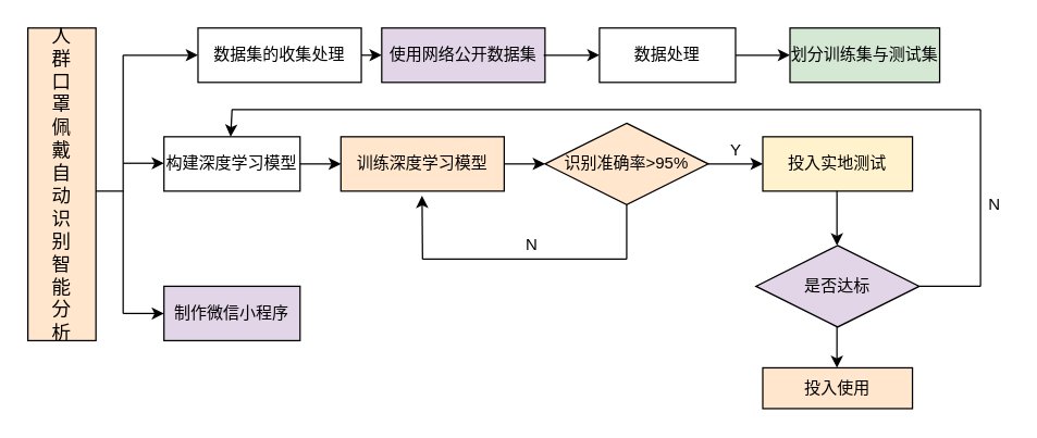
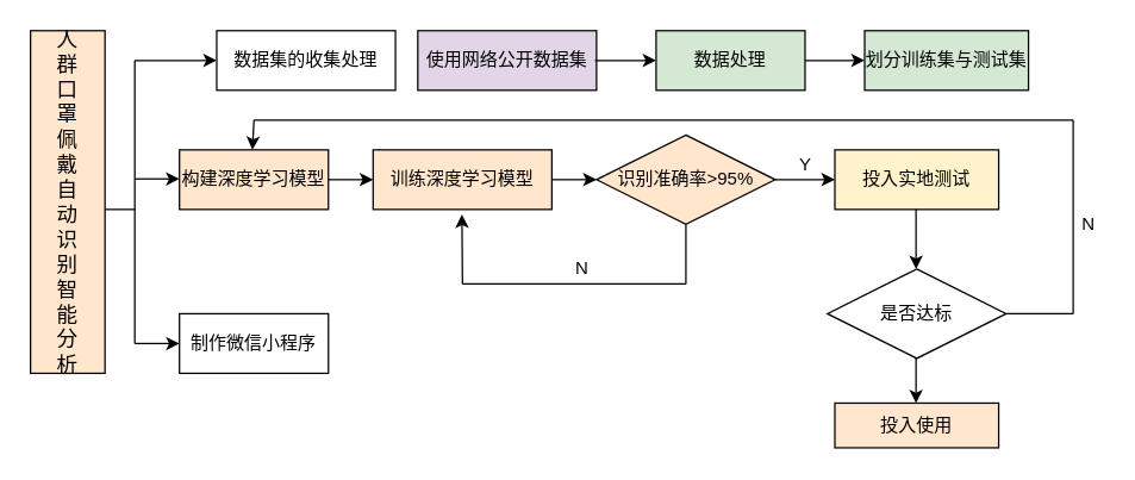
- <mxCell id="5" value="" style="endArrow=classic;html=1;exitX=1;exitY=0.5;exitDx=0;exitDy=0;exitPerimeter=0;" parent="1" source="4" target="6" edge="1"><mxGeometry width="50" height="50" relative="1" as="geometry"><mxPoint x="270" y="40" as="sourcePoint" /><mxPoint x="320" y="40" as="targetPoint" /></mxGeometry></mxCell>
- <mxCell id="8" value="数据处理" style="rounded=0;whiteSpace=wrap;html=1;" parent="1" vertex="1"><mxGeometry x="440" y="20" width="100" height="40" as="geometry" /></mxCell>
+ <mxCell id="8" value="数据处理" style="rounded=0;whiteSpace=wrap;html=1;fillColor=#d5e8d4;" parent="1" vertex="1"><mxGeometry x="440" y="20" width="100" height="40" as="geometry" /></mxCell>
- <mxCell id="12" value="构建深度学习模型" style="rounded=0;whiteSpace=wrap;html=1;" parent="1" vertex="1"><mxGeometry x="120" y="100" width="100" height="40" as="geometry" /></mxCell>
+ <mxCell id="12" value="构建深度学习模型" style="rounded=0;whiteSpace=wrap;html=1;fillColor=#ffe6cc;" parent="1" vertex="1"><mxGeometry x="120" y="100" width="100" height="40" as="geometry" /></mxCell>
- <mxCell id="29" value="是否达标" style="rhombus;whiteSpace=wrap;html=1;fillColor=#e1d5e7;" parent="1" vertex="1"><mxGeometry x="555" y="180" width="120" height="60" as="geometry" /></mxCell>
+ <mxCell id="29" value="是否达标" style="rhombus;whiteSpace=wrap;html=1;" parent="1" vertex="1"><mxGeometry x="555" y="180" width="120" height="60" as="geometry" /></mxCell>
- <mxCell id="15" value="制作微信小程序" style="rounded=0;whiteSpace=wrap;html=1;fillColor=#e1d5e7;" parent="1" vertex="1"><mxGeometry x="120" y="210" width="100" height="40" as="geometry" /></mxCell>
+ <mxCell id="15" value="制作微信小程序" style="rounded=0;whiteSpace=wrap;html=1;" parent="1" vertex="1"><mxGeometry x="120" y="210" width="100" height="40" as="geometry" /></mxCell>
